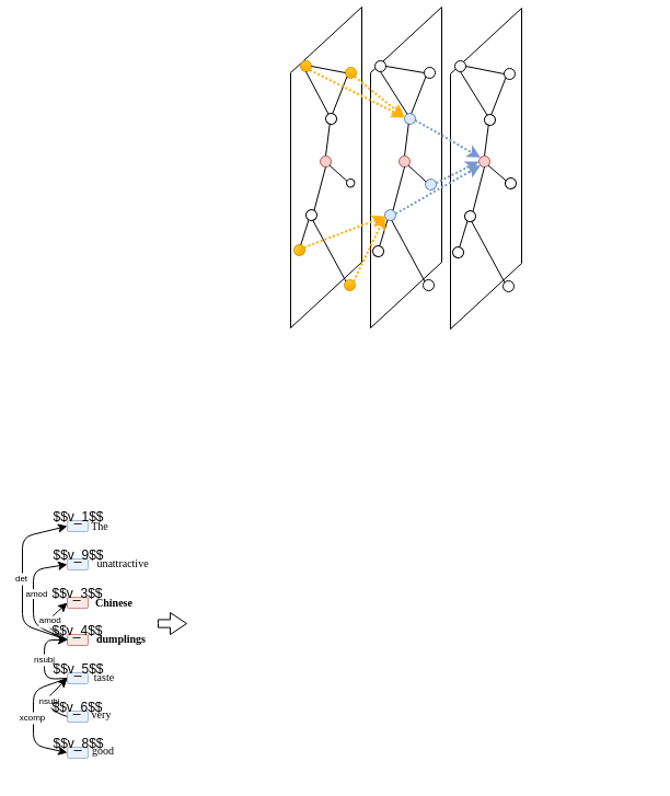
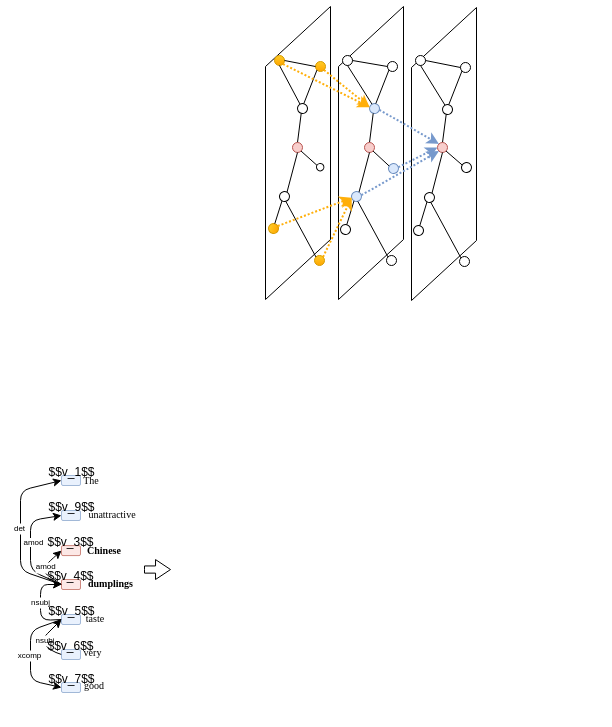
- <mxCell id="94" value="&lt;font style=&quot;font-size: 12px;&quot;&gt;$$v_8$$&lt;/font&gt;&lt;p class=&quot;MsoBodyText&quot; style=&quot;font-size: 12px;&quot;&gt;&lt;/p&gt;" style="text;html=1;align=center;verticalAlign=middle;resizable=0;points=[];autosize=1;strokeColor=none;fillColor=none;fontSize=12;" vertex="1" parent="1"><mxGeometry x="35.5" y="655" width="70" height="40" as="geometry" /></mxCell>
+ <mxCell id="94" value="&lt;font style=&quot;font-size: 12px;&quot;&gt;$$v_7$$&lt;/font&gt;&lt;p class=&quot;MsoBodyText&quot; style=&quot;font-size: 12px;&quot;&gt;&lt;/p&gt;" style="text;html=1;align=center;verticalAlign=middle;resizable=0;points=[];autosize=1;strokeColor=none;fillColor=none;fontSize=12;" vertex="1" parent="1"><mxGeometry x="35.5" y="655" width="70" height="40" as="geometry" /></mxCell>
